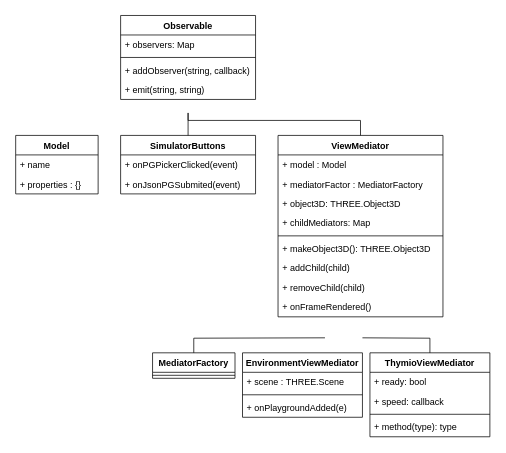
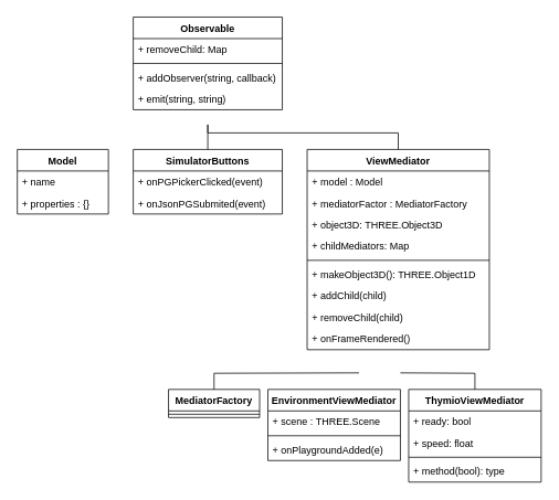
- <mxCell id="3" value="+ observers: Map" style="text;strokeColor=none;fillColor=none;align=left;verticalAlign=top;spacingLeft=4;spacingRight=4;overflow=hidden;rotatable=0;points=[[0,0.5],[1,0.5]];portConstraint=eastwest;" vertex="1" parent="2"><mxGeometry y="26" width="180" height="26" as="geometry" /></mxCell>
+ <mxCell id="3" value="+ removeChild: Map" style="text;strokeColor=none;fillColor=none;align=left;verticalAlign=top;spacingLeft=4;spacingRight=4;overflow=hidden;rotatable=0;points=[[0,0.5],[1,0.5]];portConstraint=eastwest;" vertex="1" parent="2"><mxGeometry y="26" width="180" height="26" as="geometry" /></mxCell>
- <mxCell id="20" value="+ makeObject3D(): THREE.Object3D" style="text;strokeColor=none;fillColor=none;align=left;verticalAlign=top;spacingLeft=4;spacingRight=4;overflow=hidden;rotatable=0;points=[[0,0.5],[1,0.5]];portConstraint=eastwest;" vertex="1" parent="14"><mxGeometry y="138" width="220" height="26" as="geometry" /></mxCell>
+ <mxCell id="20" value="+ makeObject3D(): THREE.Object1D" style="text;strokeColor=none;fillColor=none;align=left;verticalAlign=top;spacingLeft=4;spacingRight=4;overflow=hidden;rotatable=0;points=[[0,0.5],[1,0.5]];portConstraint=eastwest;" vertex="1" parent="14"><mxGeometry y="138" width="220" height="26" as="geometry" /></mxCell>
- <mxCell id="33" value="+ speed: callback" style="text;strokeColor=none;fillColor=none;align=left;verticalAlign=top;spacingLeft=4;spacingRight=4;overflow=hidden;rotatable=0;points=[[0,0.5],[1,0.5]];portConstraint=eastwest;" vertex="1" parent="31"><mxGeometry y="52" width="160" height="26" as="geometry" /></mxCell>
+ <mxCell id="33" value="+ speed: float" style="text;strokeColor=none;fillColor=none;align=left;verticalAlign=top;spacingLeft=4;spacingRight=4;overflow=hidden;rotatable=0;points=[[0,0.5],[1,0.5]];portConstraint=eastwest;" vertex="1" parent="31"><mxGeometry y="52" width="160" height="26" as="geometry" /></mxCell>
- <mxCell id="35" value="+ method(type): type" style="text;strokeColor=none;fillColor=none;align=left;verticalAlign=top;spacingLeft=4;spacingRight=4;overflow=hidden;rotatable=0;points=[[0,0.5],[1,0.5]];portConstraint=eastwest;" vertex="1" parent="31"><mxGeometry y="86" width="160" height="26" as="geometry" /></mxCell>
+ <mxCell id="35" value="+ method(bool): type" style="text;strokeColor=none;fillColor=none;align=left;verticalAlign=top;spacingLeft=4;spacingRight=4;overflow=hidden;rotatable=0;points=[[0,0.5],[1,0.5]];portConstraint=eastwest;" vertex="1" parent="31"><mxGeometry y="86" width="160" height="26" as="geometry" /></mxCell>
